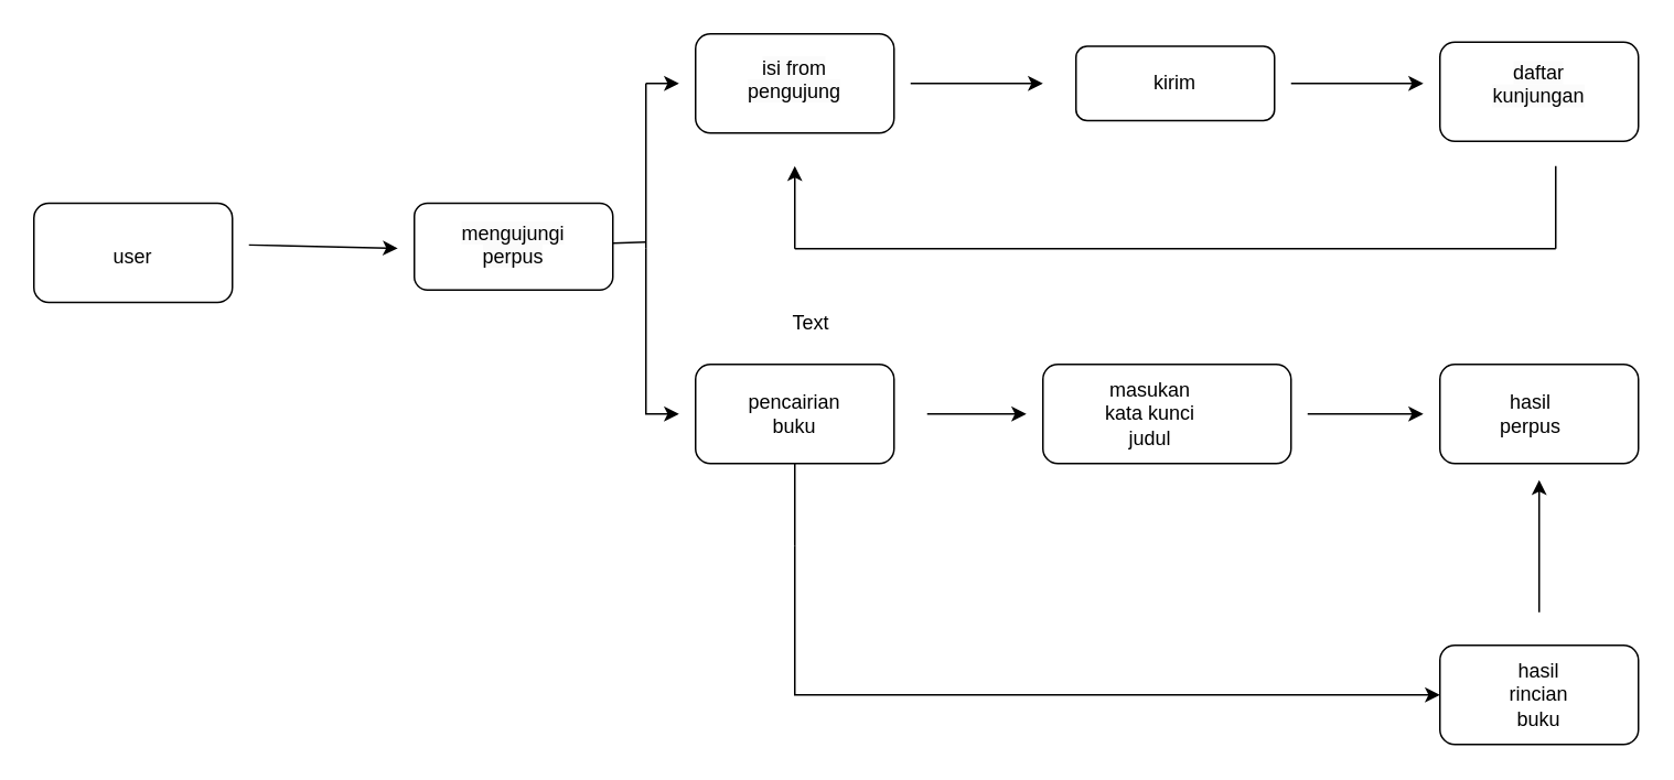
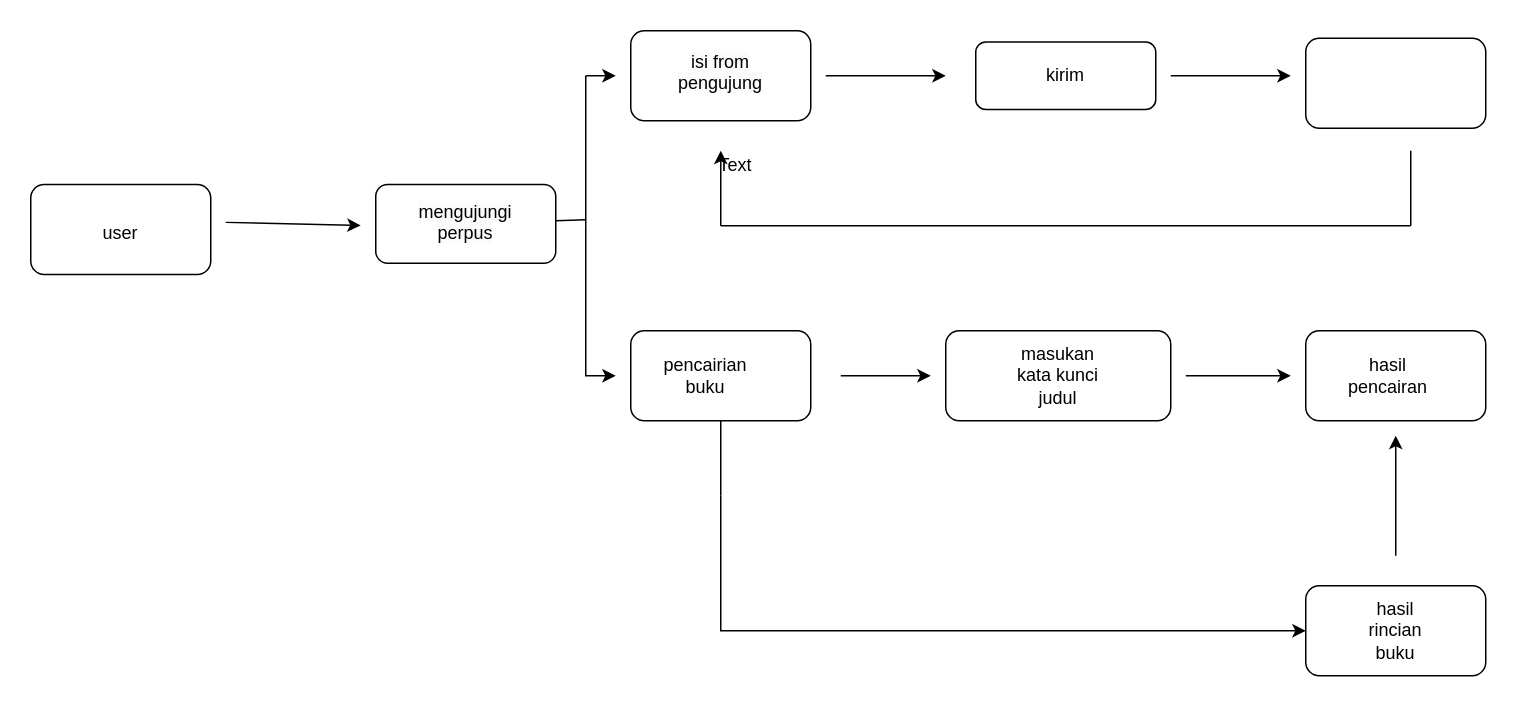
- <mxCell id="12" value="&#10;&lt;span style=&quot;color: rgb(0, 0, 0); font-family: Helvetica; font-size: 12px; font-style: normal; font-variant-ligatures: normal; font-variant-caps: normal; font-weight: 400; letter-spacing: normal; orphans: 2; text-align: center; text-indent: 0px; text-transform: none; widows: 2; word-spacing: 0px; -webkit-text-stroke-width: 0px; background-color: rgb(251, 251, 251); text-decoration-thickness: initial; text-decoration-style: initial; text-decoration-color: initial; float: none; display: inline !important;&quot;&gt;daftar kunjungan&lt;/span&gt;&#10;&#10;" style="text;html=1;strokeColor=none;fillColor=none;align=center;verticalAlign=middle;whiteSpace=wrap;rounded=0;" vertex="1" parent="1"><mxGeometry x="895" y="42.5" width="70" height="30" as="geometry" /></mxCell>
- <mxCell id="16" value="Text" style="text;html=1;strokeColor=none;fillColor=none;align=center;verticalAlign=middle;whiteSpace=wrap;rounded=0;" vertex="1" parent="1"><mxGeometry x="460" y="180" width="60" height="30" as="geometry" /></mxCell>
+ <mxCell id="16" value="Text" style="text;html=1;strokeColor=none;fillColor=none;align=center;verticalAlign=middle;whiteSpace=wrap;rounded=0;" vertex="1" parent="1"><mxGeometry x="460" y="95" width="60" height="30" as="geometry" /></mxCell>
- <mxCell id="14" value="pencairian buku" style="text;html=1;strokeColor=none;fillColor=none;align=center;verticalAlign=middle;whiteSpace=wrap;rounded=0;" vertex="1" parent="1"><mxGeometry x="450" y="235" width="60" height="30" as="geometry" /></mxCell>
+ <mxCell id="14" value="pencairian buku" style="text;html=1;strokeColor=none;fillColor=none;align=center;verticalAlign=middle;whiteSpace=wrap;rounded=0;" vertex="1" parent="1"><mxGeometry x="440" y="235" width="60" height="30" as="geometry" /></mxCell>
- <mxCell id="17" value="masukan kata kunci judul" style="text;html=1;strokeColor=none;fillColor=none;align=center;verticalAlign=middle;whiteSpace=wrap;rounded=0;" vertex="1" parent="1"><mxGeometry x="665" y="235" width="60" height="30" as="geometry" /></mxCell>
+ <mxCell id="17" value="masukan kata kunci judul" style="text;html=1;strokeColor=none;fillColor=none;align=center;verticalAlign=middle;whiteSpace=wrap;rounded=0;" vertex="1" parent="1"><mxGeometry x="675" y="235" width="60" height="30" as="geometry" /></mxCell>
- <mxCell id="19" value="hasil perpus" style="text;html=1;strokeColor=none;fillColor=none;align=center;verticalAlign=middle;whiteSpace=wrap;rounded=0;" vertex="1" parent="1"><mxGeometry x="895" y="235" width="60" height="30" as="geometry" /></mxCell>
+ <mxCell id="19" value="hasil pencairan" style="text;html=1;strokeColor=none;fillColor=none;align=center;verticalAlign=middle;whiteSpace=wrap;rounded=0;" vertex="1" parent="1"><mxGeometry x="895" y="235" width="60" height="30" as="geometry" /></mxCell>
